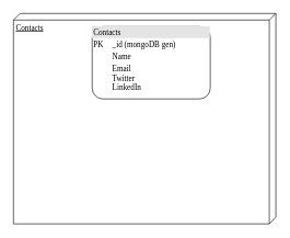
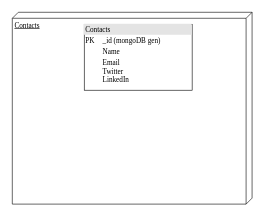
- <mxCell id="3" value="&lt;div style=&quot;box-sizing:border-box;width:100%;background:#e4e4e4;padding:2px;&quot;&gt;Contacts&lt;/div&gt;&lt;table style=&quot;width:100%;font-size:1em;&quot; cellpadding=&quot;2&quot; cellspacing=&quot;0&quot;&gt;&lt;tbody&gt;&lt;tr&gt;&lt;td&gt;PK&lt;/td&gt;&lt;td&gt;_id (mongoDB gen)&lt;br&gt;&lt;/td&gt;&lt;/tr&gt;&lt;tr&gt;&lt;td&gt;&lt;br&gt;&lt;/td&gt;&lt;td&gt;Name&lt;/td&gt;&lt;/tr&gt;&lt;tr&gt;&lt;td&gt;&lt;/td&gt;&lt;td&gt;Email&lt;br&gt;Twitter&lt;br&gt;LinkedIn&lt;br&gt;&lt;br&gt;&lt;/td&gt;&lt;/tr&gt;&lt;/tbody&gt;&lt;/table&gt;" style="verticalAlign=top;align=left;overflow=fill;html=1;fontFamily=Victor Mono Regular;fontSource=https%3A%2F%2Fcdn.jsdelivr.net%2Fnpm%2Fvictormono%401.5.3%2Fdist%2Fwoff%2FVictorMono-Regular.woff;rounded=1;" vertex="1" parent="1"><mxGeometry x="140" y="40" width="180" height="110" as="geometry" /></mxCell>
+ <mxCell id="3" value="&lt;div style=&quot;box-sizing:border-box;width:100%;background:#e4e4e4;padding:2px;&quot;&gt;Contacts&lt;/div&gt;&lt;table style=&quot;width:100%;font-size:1em;&quot; cellpadding=&quot;2&quot; cellspacing=&quot;0&quot;&gt;&lt;tbody&gt;&lt;tr&gt;&lt;td&gt;PK&lt;/td&gt;&lt;td&gt;_id (mongoDB gen)&lt;br&gt;&lt;/td&gt;&lt;/tr&gt;&lt;tr&gt;&lt;td&gt;&lt;br&gt;&lt;/td&gt;&lt;td&gt;Name&lt;/td&gt;&lt;/tr&gt;&lt;tr&gt;&lt;td&gt;&lt;/td&gt;&lt;td&gt;Email&lt;br&gt;Twitter&lt;br&gt;LinkedIn&lt;br&gt;&lt;br&gt;&lt;/td&gt;&lt;/tr&gt;&lt;/tbody&gt;&lt;/table&gt;" style="verticalAlign=top;align=left;overflow=fill;html=1;fontFamily=Victor Mono Regular;fontSource=https%3A%2F%2Fcdn.jsdelivr.net%2Fnpm%2Fvictormono%401.5.3%2Fdist%2Fwoff%2FVictorMono-Regular.woff;" vertex="1" parent="1"><mxGeometry x="140" y="40" width="180" height="110" as="geometry" /></mxCell>
